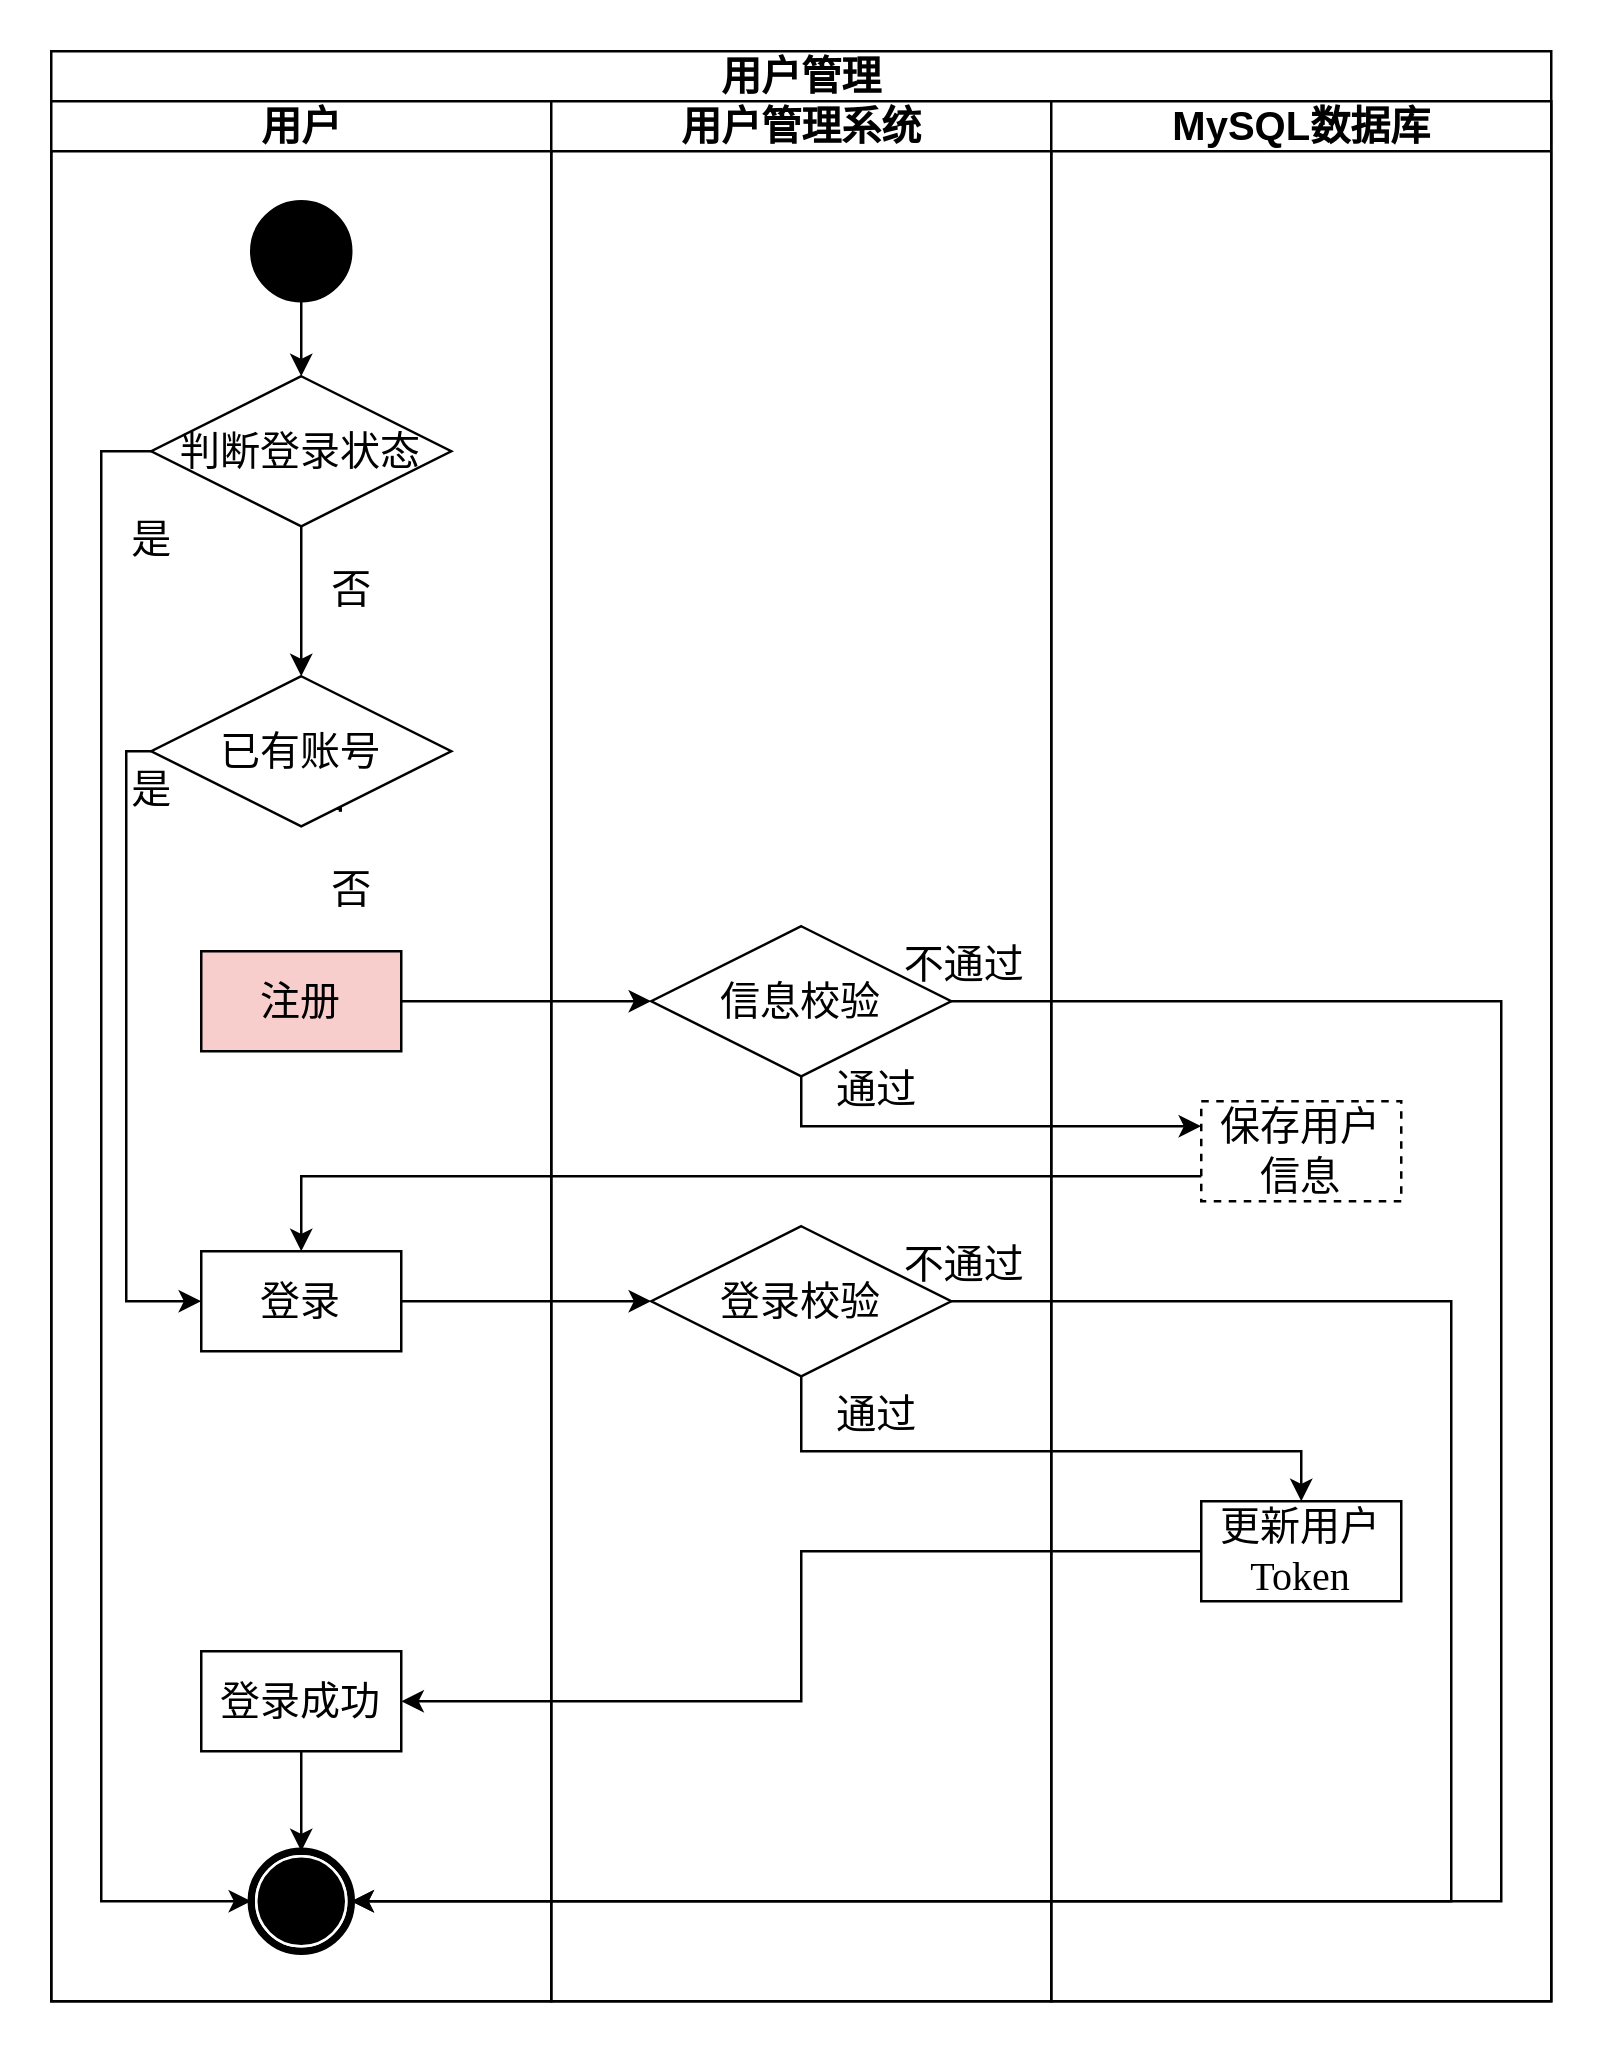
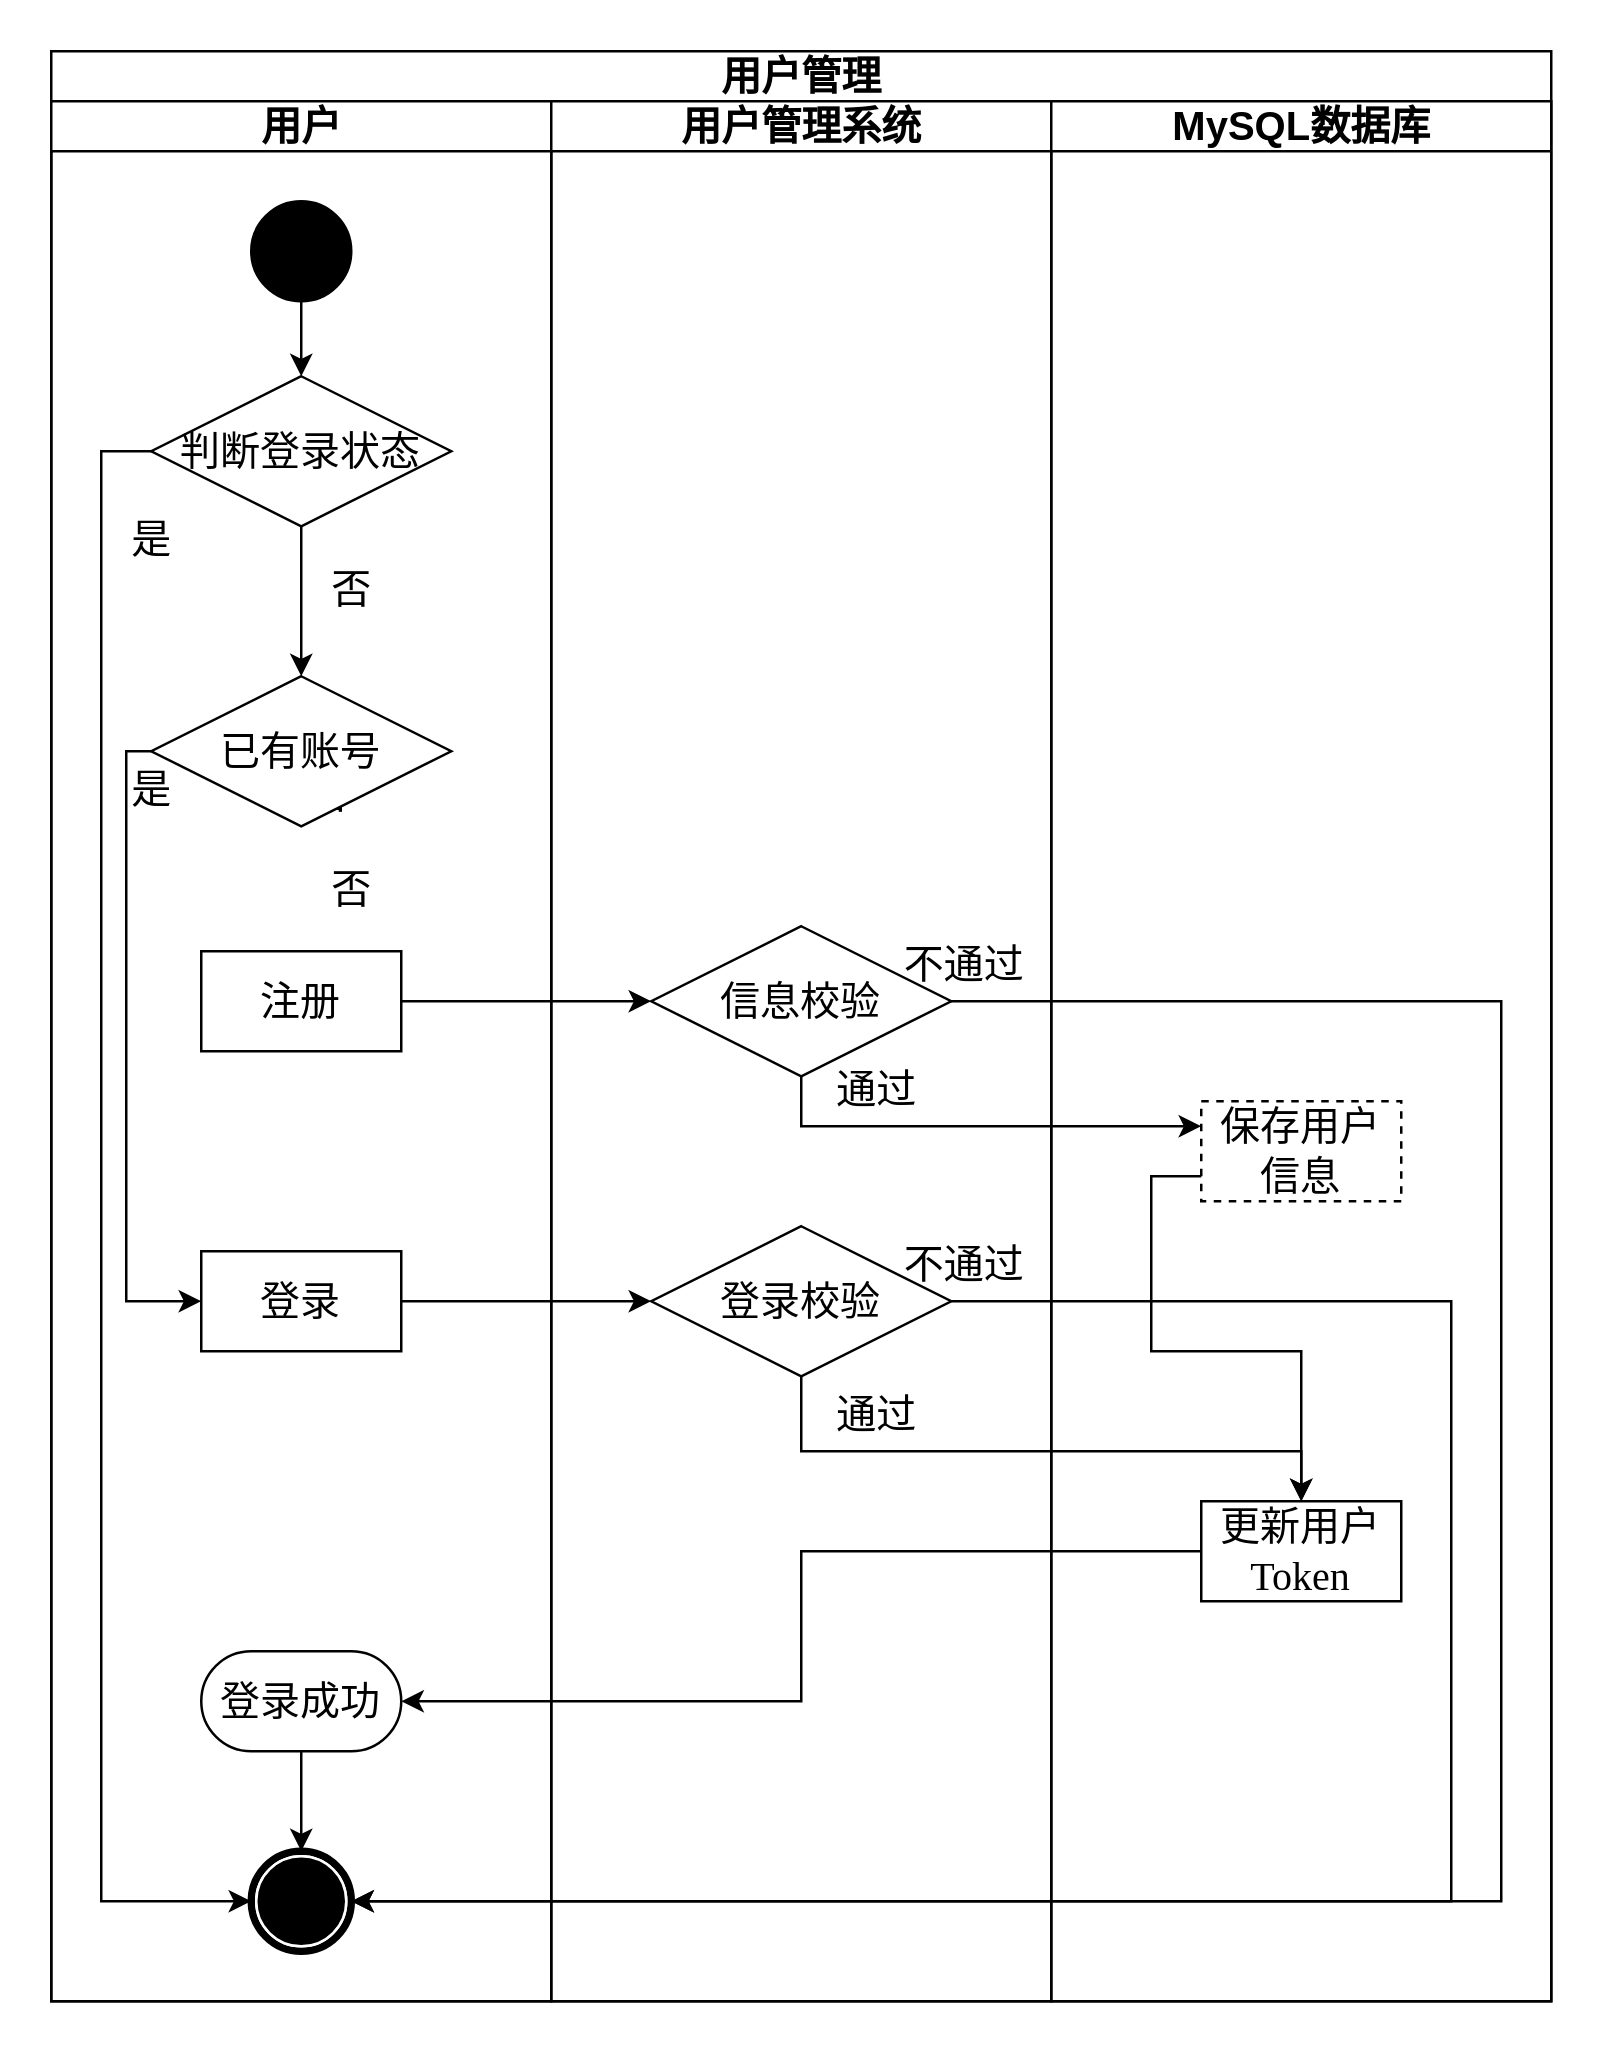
- <mxCell id="18" value="注册" style="rounded=0;whiteSpace=wrap;html=1;shadow=0;comic=0;labelBackgroundColor=none;strokeWidth=1;fontFamily=Verdana;fontSize=16;align=center;arcSize=50;fillColor=#f8cecc;" vertex="1" parent="3"><mxGeometry x="60" y="340" width="80" height="40" as="geometry" /></mxCell>
+ <mxCell id="18" value="注册" style="rounded=0;whiteSpace=wrap;html=1;shadow=0;comic=0;labelBackgroundColor=none;strokeWidth=1;fontFamily=Verdana;fontSize=16;align=center;arcSize=50;" vertex="1" parent="3"><mxGeometry x="60" y="340" width="80" height="40" as="geometry" /></mxCell>
- <mxCell id="37" style="edgeStyle=orthogonalEdgeStyle;rounded=0;orthogonalLoop=1;jettySize=auto;html=1;exitX=0;exitY=0.75;exitDx=0;exitDy=0;entryX=0.5;entryY=0;entryDx=0;entryDy=0;" edge="1" parent="2" source="29" target="14"><mxGeometry relative="1" as="geometry" /></mxCell>
+ <mxCell id="37" style="edgeStyle=orthogonalEdgeStyle;rounded=0;orthogonalLoop=1;jettySize=auto;html=1;exitX=0;exitY=0.75;exitDx=0;exitDy=0;" edge="1" parent="2" source="29" target="30"><mxGeometry relative="1" as="geometry" /></mxCell>
- <mxCell id="16" value="登录成功" style="rounded=0;whiteSpace=wrap;html=1;shadow=0;comic=0;labelBackgroundColor=none;strokeWidth=1;fontFamily=Verdana;fontSize=16;align=center;arcSize=50;" vertex="1" parent="3"><mxGeometry x="60" y="620" width="80" height="40" as="geometry" /></mxCell>
+ <mxCell id="16" value="登录成功" style="whiteSpace=wrap;html=1;shadow=0;comic=0;labelBackgroundColor=none;strokeWidth=1;fontFamily=Verdana;fontSize=16;align=center;arcSize=50;rounded=1;" vertex="1" parent="3"><mxGeometry x="60" y="620" width="80" height="40" as="geometry" /></mxCell>
